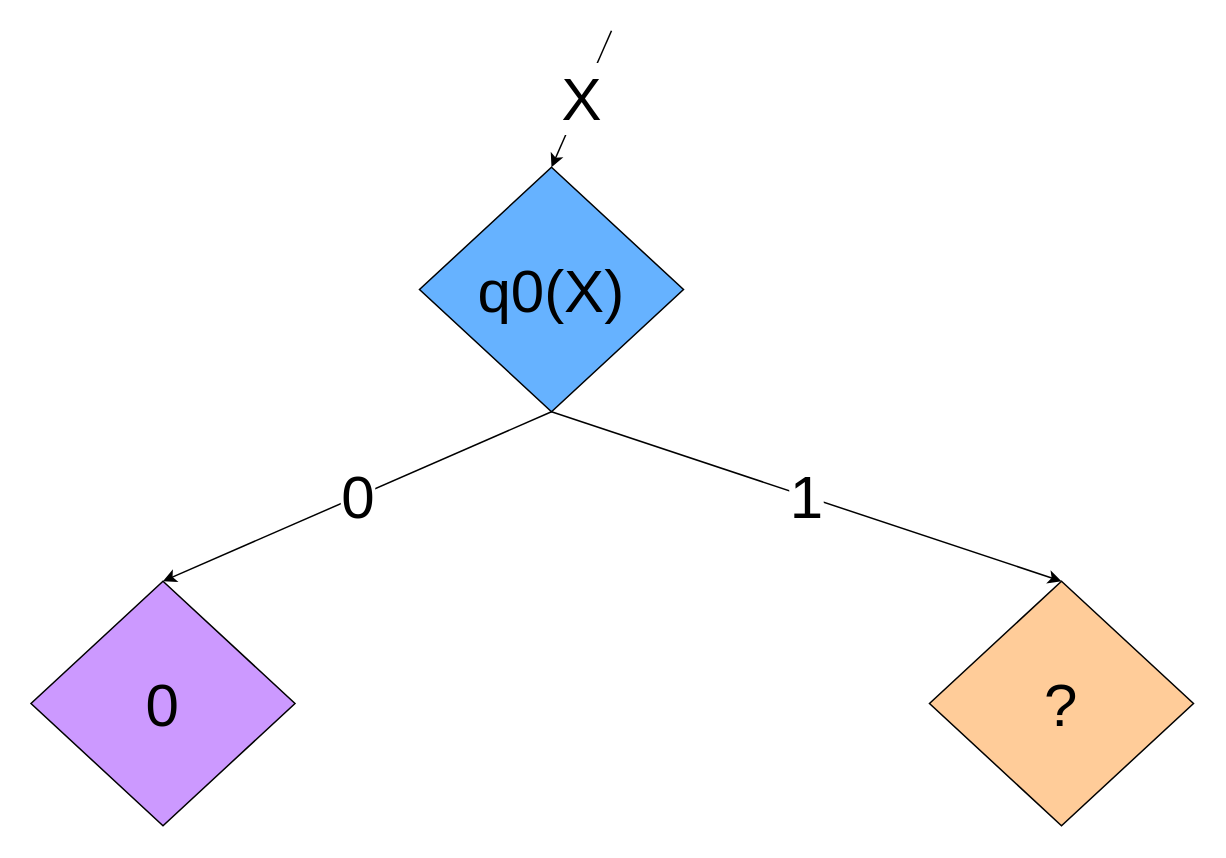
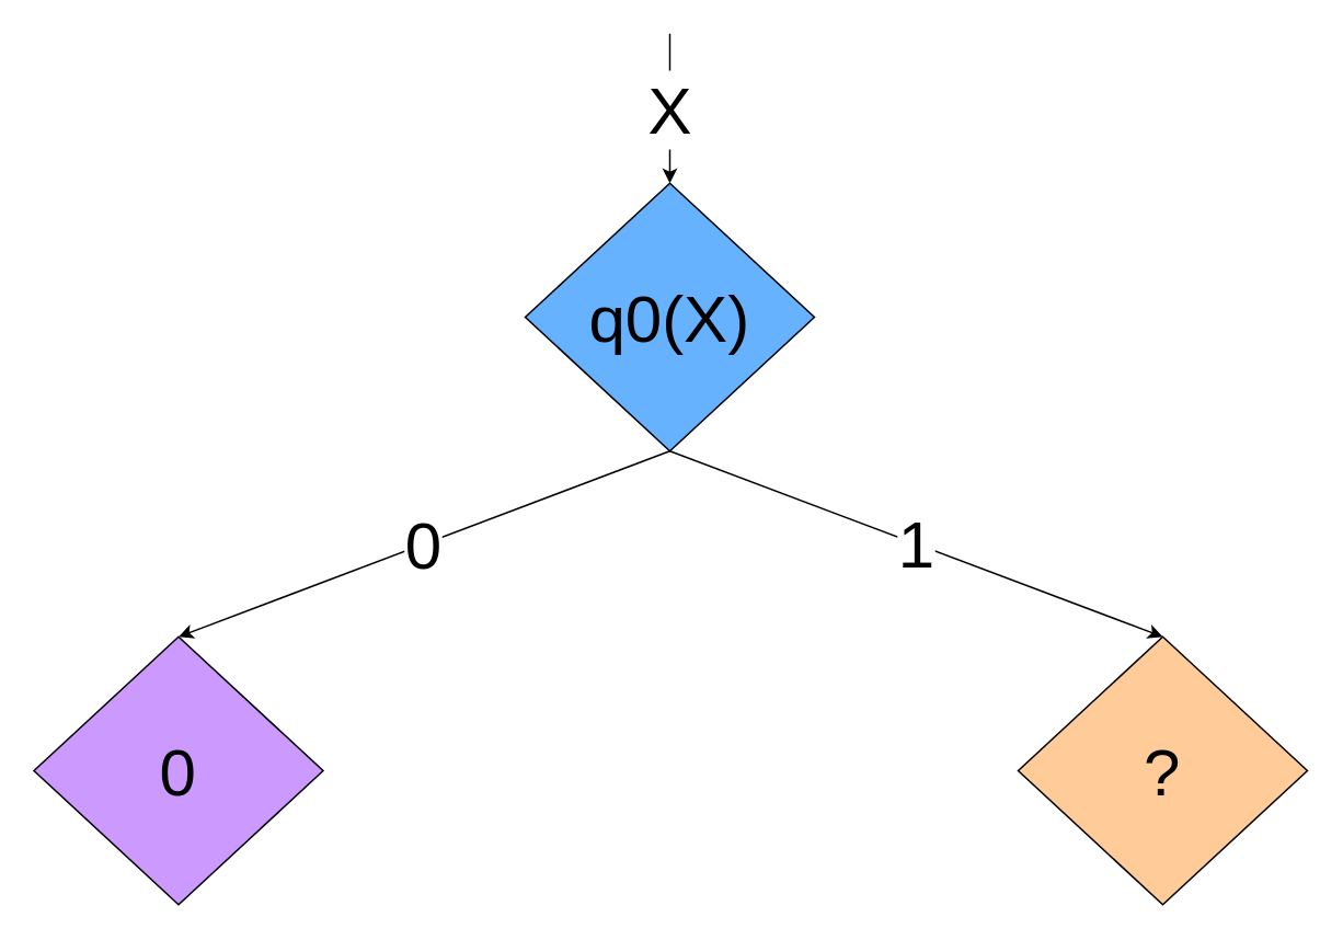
- <mxCell id="5" value="q0(X)" style="rhombus;whiteSpace=wrap;html=1;fontSize=40;fillColor=#66B2FF;" vertex="1" parent="1"><mxGeometry x="279" y="111" width="176" height="163" as="geometry" /></mxCell>
+ <mxCell id="5" value="q0(X)" style="rhombus;whiteSpace=wrap;html=1;fontSize=40;fillColor=#66B2FF;" vertex="1" parent="1"><mxGeometry x="319" y="111" width="176" height="163" as="geometry" /></mxCell>
